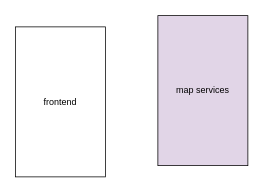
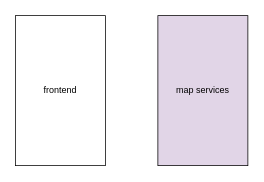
- <mxCell id="2" value="frontend" style="rounded=0;whiteSpace=wrap;html=1;" vertex="1" parent="1"><mxGeometry x="20" y="35" width="120" height="200" as="geometry" /></mxCell>
+ <mxCell id="2" value="frontend" style="rounded=0;whiteSpace=wrap;html=1;" vertex="1" parent="1"><mxGeometry x="20" y="20" width="120" height="200" as="geometry" /></mxCell>
